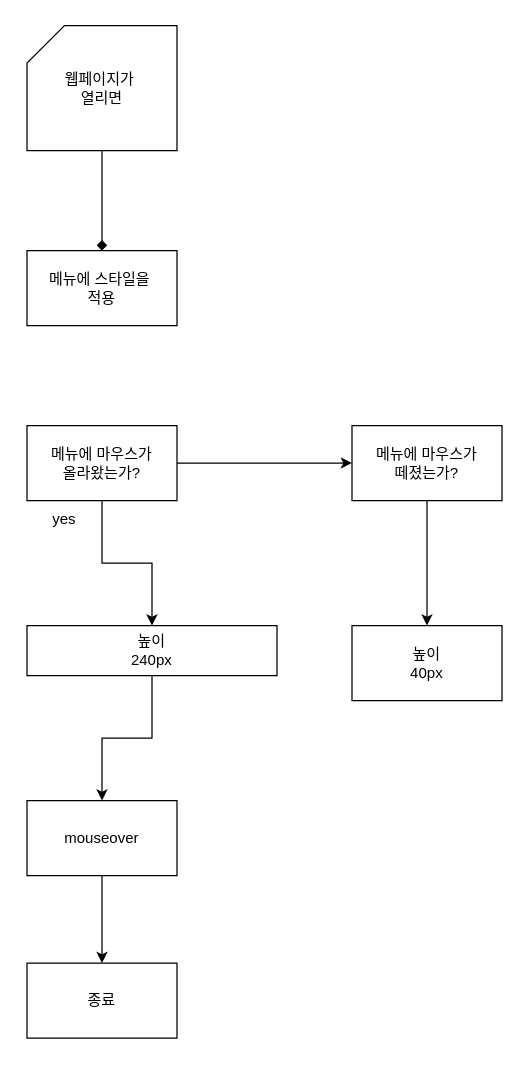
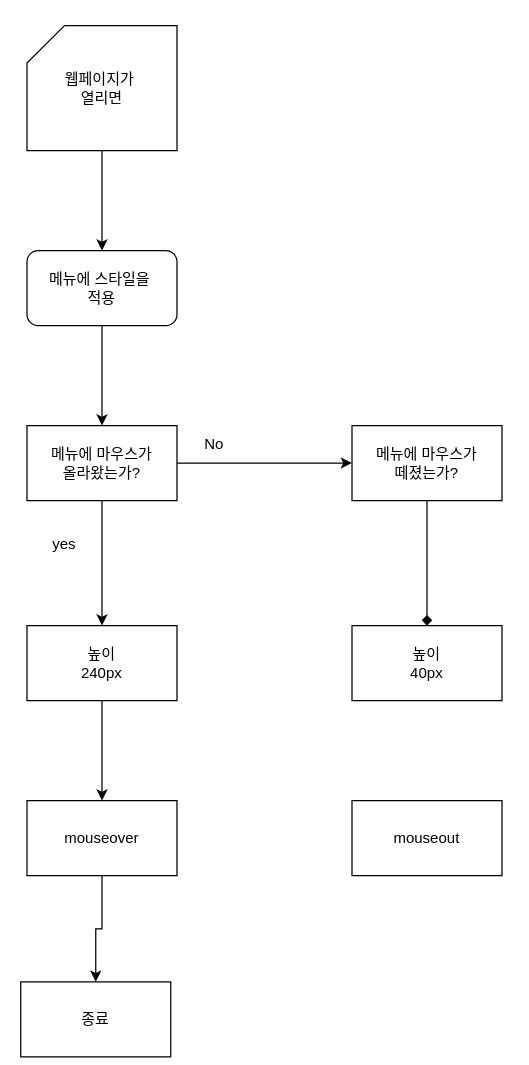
- <mxCell id="2" style="edgeStyle=orthogonalEdgeStyle;rounded=0;orthogonalLoop=1;jettySize=auto;html=1;endArrow=diamond;" edge="1" parent="1" source="3" target="5"><mxGeometry relative="1" as="geometry"><mxPoint x="81" y="350" as="targetPoint" /></mxGeometry></mxCell>
+ <mxCell id="2" style="edgeStyle=orthogonalEdgeStyle;rounded=0;orthogonalLoop=1;jettySize=auto;html=1;" edge="1" parent="1" source="3" target="5"><mxGeometry relative="1" as="geometry"><mxPoint x="81" y="350" as="targetPoint" /></mxGeometry></mxCell>
- <mxCell id="5" value="메뉴에 스타일을&amp;nbsp;&lt;div&gt;적용&lt;/div&gt;" style="rounded=0;whiteSpace=wrap;html=1;" vertex="1" parent="1"><mxGeometry x="21" y="200" width="120" height="60" as="geometry" /></mxCell>
+ <mxCell id="5" value="메뉴에 스타일을&amp;nbsp;&lt;div&gt;적용&lt;/div&gt;" style="whiteSpace=wrap;html=1;rounded=1;" vertex="1" parent="1"><mxGeometry x="21" y="200" width="120" height="60" as="geometry" /></mxCell>
+ <mxCell id="4" style="edgeStyle=orthogonalEdgeStyle;rounded=0;orthogonalLoop=1;jettySize=auto;html=1;" edge="1" parent="1" source="5" target="8"><mxGeometry relative="1" as="geometry"><mxPoint x="81" y="450" as="targetPoint" /></mxGeometry></mxCell>
+ <mxCell id="14" value="No" style="text;html=1;align=center;verticalAlign=middle;whiteSpace=wrap;rounded=0;" vertex="1" parent="1"><mxGeometry x="141" y="340" width="60" height="30" as="geometry" /></mxCell>
- <mxCell id="15" value="yes" style="text;html=1;align=center;verticalAlign=middle;whiteSpace=wrap;rounded=0;" vertex="1" parent="1"><mxGeometry x="21" y="400" width="60" height="30" as="geometry" /></mxCell>
+ <mxCell id="15" value="yes" style="text;html=1;align=center;verticalAlign=middle;whiteSpace=wrap;rounded=0;" vertex="1" parent="1"><mxGeometry x="21" y="420" width="60" height="30" as="geometry" /></mxCell>
- <mxCell id="18" style="edgeStyle=orthogonalEdgeStyle;rounded=0;orthogonalLoop=1;jettySize=auto;html=1;exitX=0.5;exitY=1;exitDx=0;exitDy=0;entryX=0.5;entryY=0;entryDx=0;entryDy=0;" edge="1" parent="1" source="19" target="11"><mxGeometry relative="1" as="geometry" /></mxCell>
+ <mxCell id="18" style="edgeStyle=orthogonalEdgeStyle;rounded=0;orthogonalLoop=1;jettySize=auto;html=1;exitX=0.5;exitY=1;exitDx=0;exitDy=0;entryX=0.5;entryY=0;entryDx=0;entryDy=0;endArrow=diamond;" edge="1" parent="1" source="19" target="11"><mxGeometry relative="1" as="geometry" /></mxCell>
- <mxCell id="10" value="높이&lt;div&gt;240px&lt;/div&gt;" style="rounded=0;whiteSpace=wrap;html=1;" vertex="1" parent="1"><mxGeometry x="20.996" y="500" width="200" height="40" as="geometry" /></mxCell>
+ <mxCell id="10" value="높이&lt;div&gt;240px&lt;/div&gt;" style="rounded=0;whiteSpace=wrap;html=1;" vertex="1" parent="1"><mxGeometry x="20.996" y="500" width="120" height="60" as="geometry" /></mxCell>
+ <mxCell id="16" value="mouseout" style="rounded=0;whiteSpace=wrap;html=1;" vertex="1" parent="1"><mxGeometry x="280.997" y="640" width="120" height="60" as="geometry" /></mxCell>
- <mxCell id="17" value="종료" style="rounded=0;whiteSpace=wrap;html=1;" vertex="1" parent="1"><mxGeometry x="20.996" y="770" width="120" height="60" as="geometry" /></mxCell>
+ <mxCell id="17" value="종료" style="rounded=0;whiteSpace=wrap;html=1;" vertex="1" parent="1"><mxGeometry x="15.996" y="785" width="120" height="60" as="geometry" /></mxCell>
